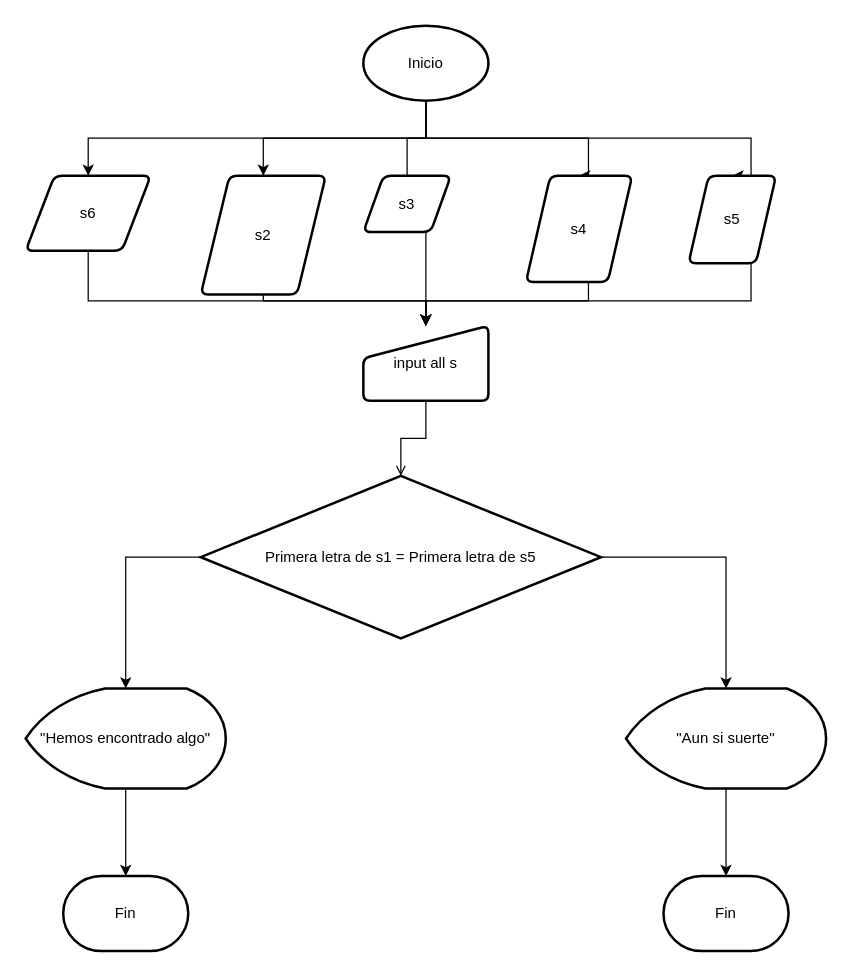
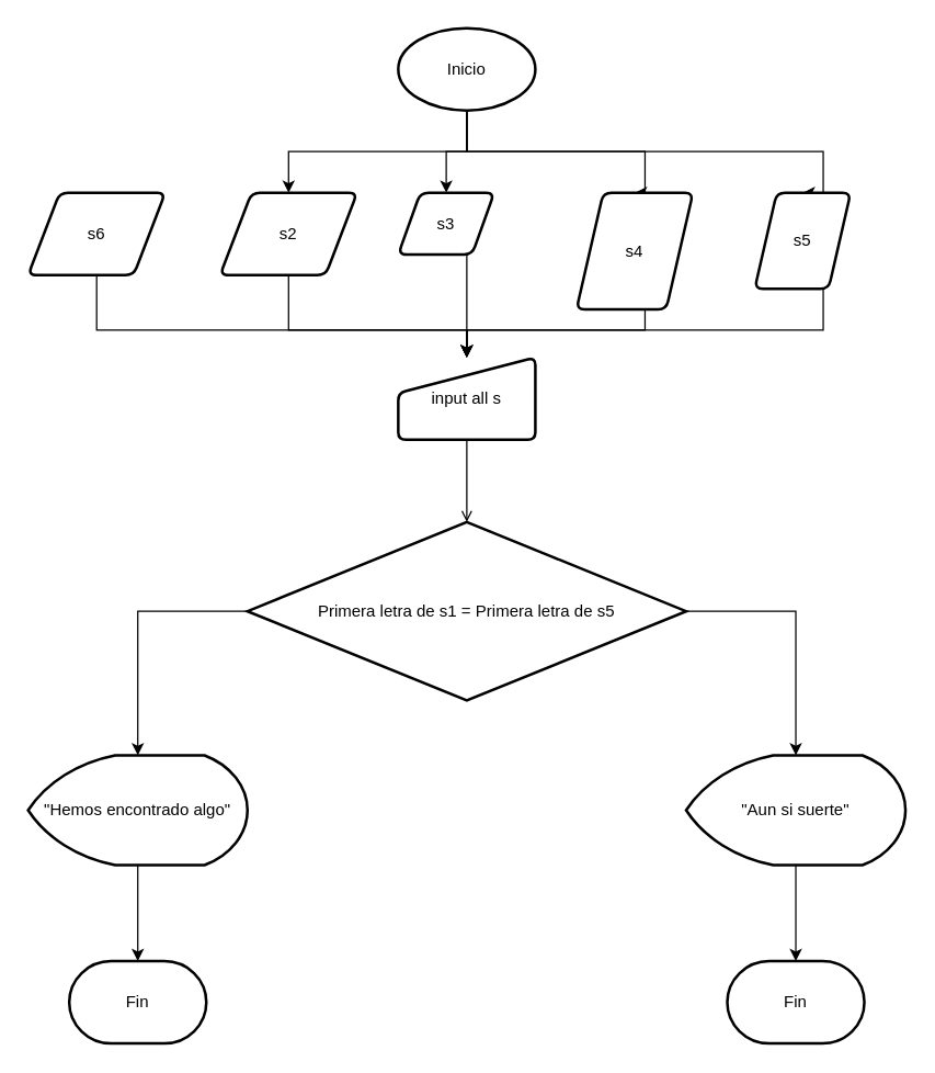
- <mxCell id="2" style="edgeStyle=orthogonalEdgeStyle;rounded=0;orthogonalLoop=1;jettySize=auto;html=1;exitX=0.5;exitY=1;exitDx=0;exitDy=0;exitPerimeter=0;entryX=0.5;entryY=0;entryDx=0;entryDy=0;" edge="1" parent="1" source="7" target="9"><mxGeometry relative="1" as="geometry" /></mxCell>
- <mxCell id="4" style="edgeStyle=orthogonalEdgeStyle;rounded=0;orthogonalLoop=1;jettySize=auto;html=1;exitX=0.5;exitY=1;exitDx=0;exitDy=0;exitPerimeter=0;entryX=0.5;entryY=0;entryDx=0;entryDy=0;endArrow=none;" edge="1" parent="1" source="7" target="13"><mxGeometry relative="1" as="geometry" /></mxCell>
+ <mxCell id="4" style="edgeStyle=orthogonalEdgeStyle;rounded=0;orthogonalLoop=1;jettySize=auto;html=1;exitX=0.5;exitY=1;exitDx=0;exitDy=0;exitPerimeter=0;entryX=0.5;entryY=0;entryDx=0;entryDy=0;" edge="1" parent="1" source="7" target="13"><mxGeometry relative="1" as="geometry" /></mxCell>
- <mxCell id="11" value="s2" style="shape=parallelogram;html=1;strokeWidth=2;perimeter=parallelogramPerimeter;whiteSpace=wrap;rounded=1;arcSize=12;size=0.23;" vertex="1" parent="1"><mxGeometry x="160" y="140" width="100" height="95" as="geometry" /></mxCell>
+ <mxCell id="11" value="s2" style="shape=parallelogram;html=1;strokeWidth=2;perimeter=parallelogramPerimeter;whiteSpace=wrap;rounded=1;arcSize=12;size=0.23;" vertex="1" parent="1"><mxGeometry x="160" y="140" width="100" height="60" as="geometry" /></mxCell>
- <mxCell id="20" value="Primera letra de s1 = Primera letra de s5" style="strokeWidth=2;html=1;shape=mxgraph.flowchart.decision;whiteSpace=wrap;" vertex="1" parent="1"><mxGeometry x="160" y="380" width="320" height="130" as="geometry" /></mxCell>
+ <mxCell id="20" value="Primera letra de s1 = Primera letra de s5" style="strokeWidth=2;html=1;shape=mxgraph.flowchart.decision;whiteSpace=wrap;" vertex="1" parent="1"><mxGeometry x="180" y="380" width="320" height="130" as="geometry" /></mxCell>
